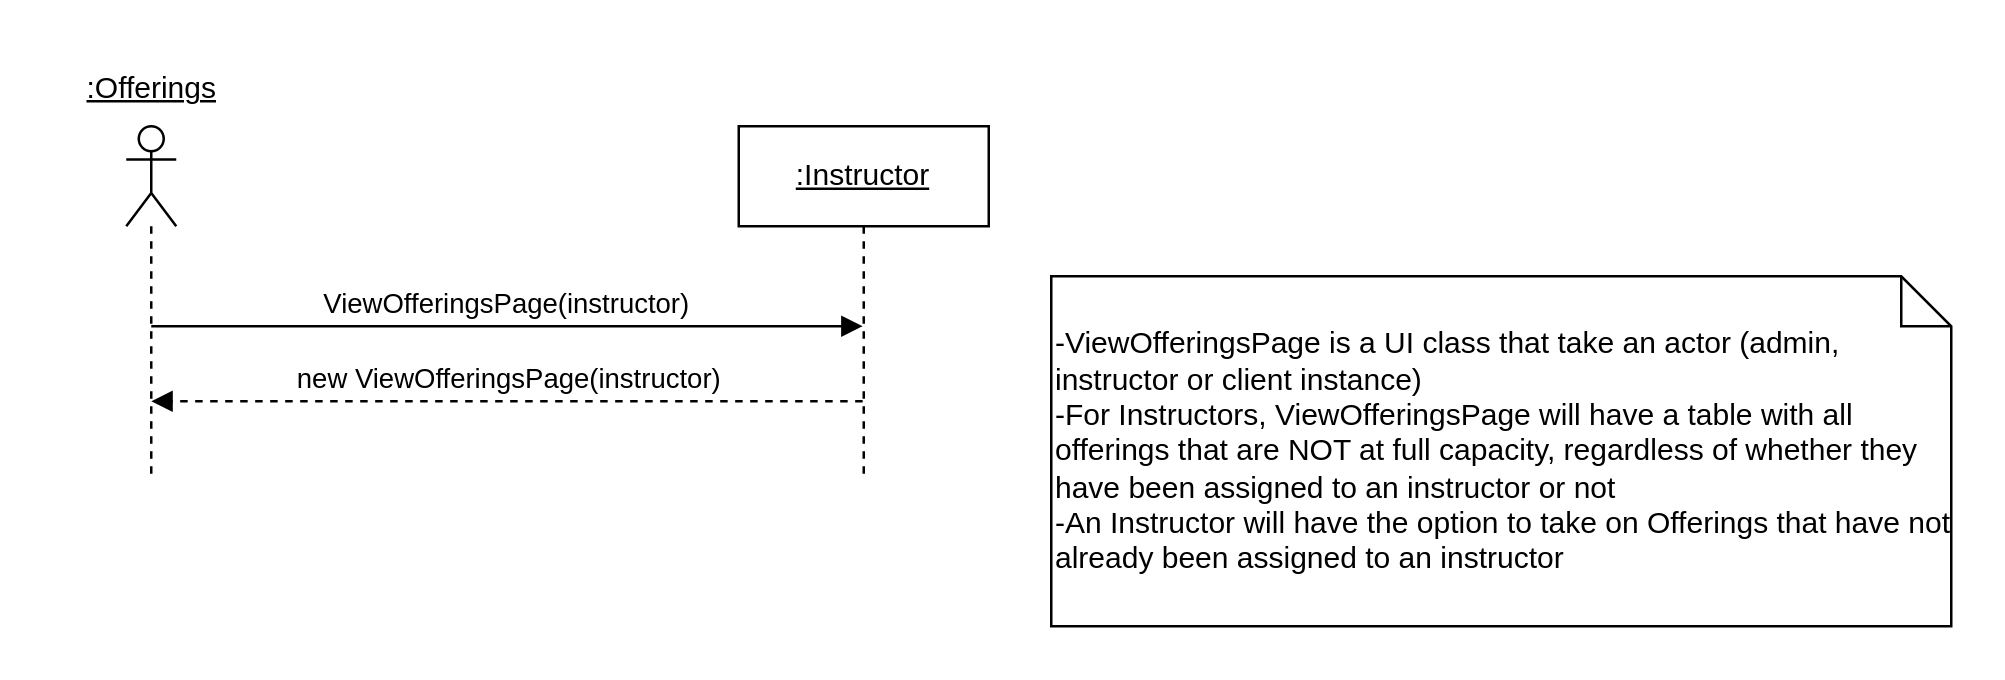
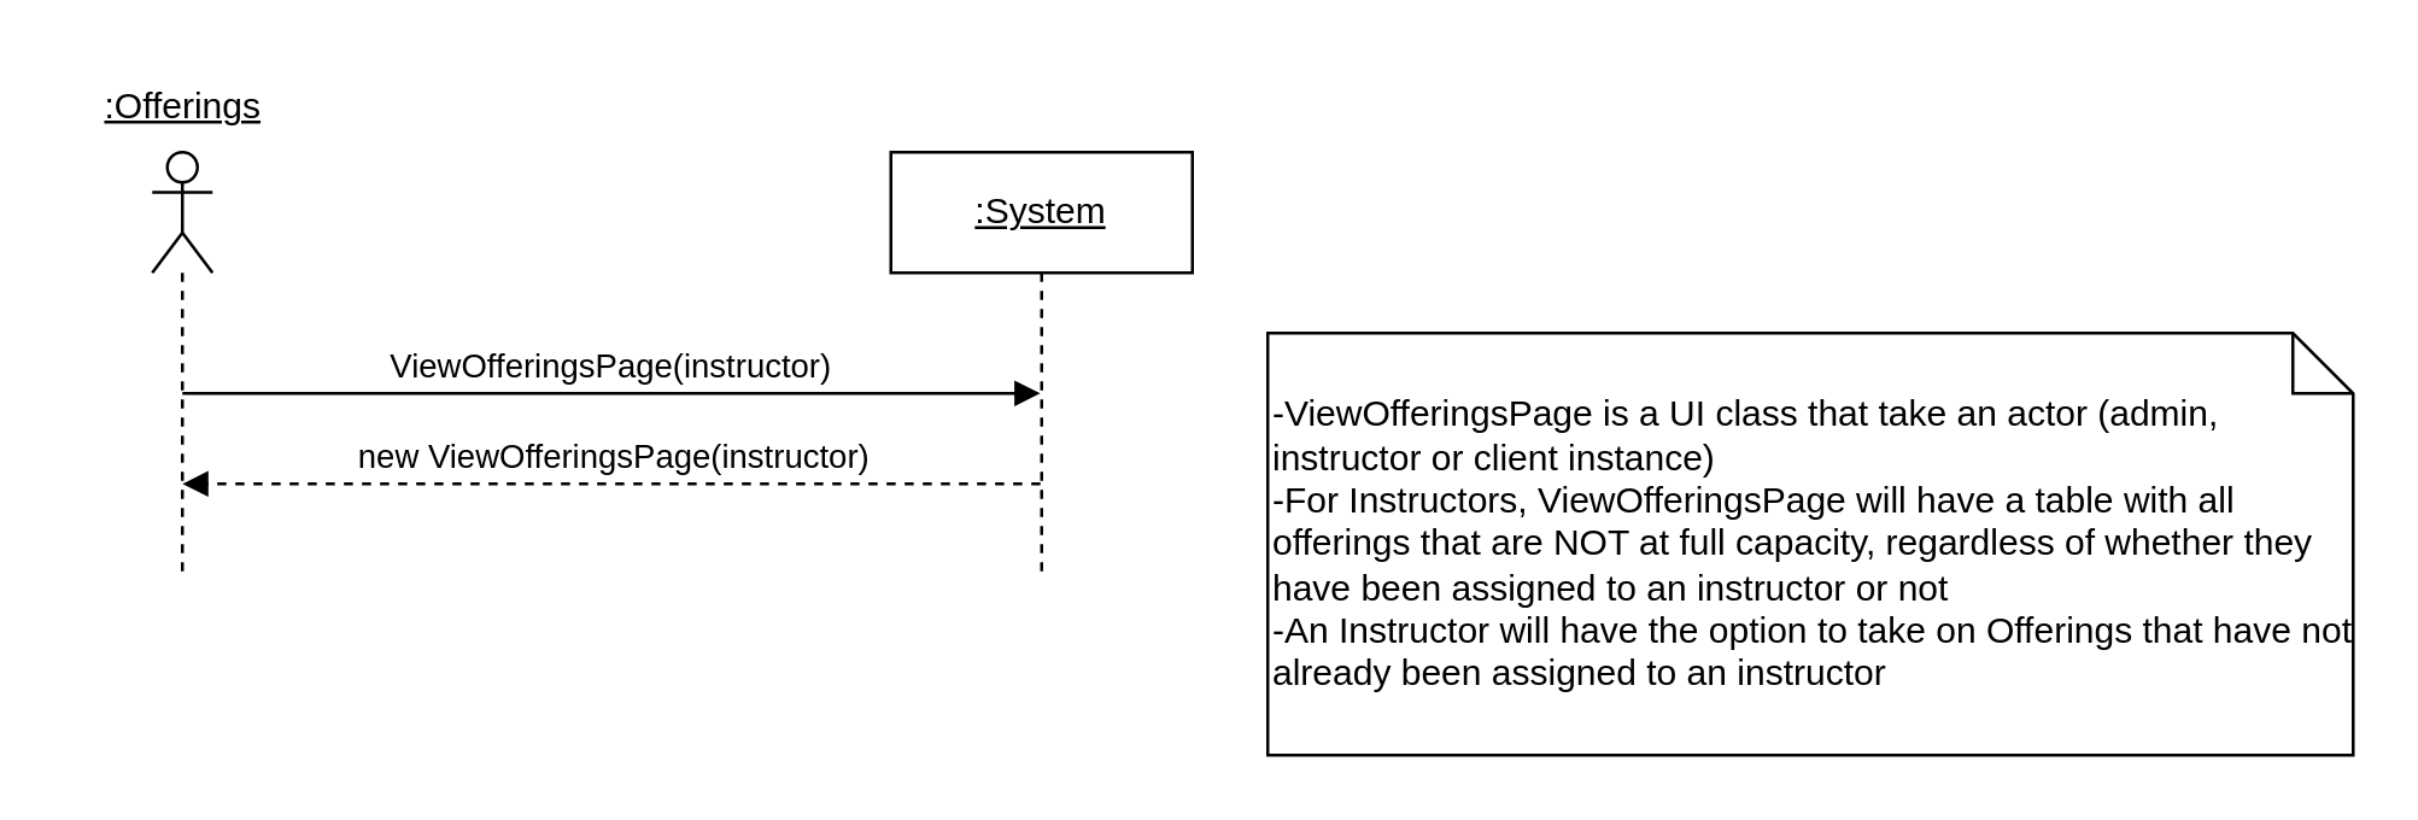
- <mxCell id="4" value="&lt;u&gt;:Instructor&lt;/u&gt;" style="shape=umlLifeline;perimeter=lifelinePerimeter;whiteSpace=wrap;html=1;container=1;dropTarget=0;collapsible=0;recursiveResize=0;outlineConnect=0;portConstraint=eastwest;newEdgeStyle={&quot;curved&quot;:0,&quot;rounded&quot;:0};" parent="1" vertex="1"><mxGeometry x="295" y="50" width="100" height="140" as="geometry" /></mxCell>
+ <mxCell id="4" value="&lt;u&gt;:System&lt;/u&gt;" style="shape=umlLifeline;perimeter=lifelinePerimeter;whiteSpace=wrap;html=1;container=1;dropTarget=0;collapsible=0;recursiveResize=0;outlineConnect=0;portConstraint=eastwest;newEdgeStyle={&quot;curved&quot;:0,&quot;rounded&quot;:0};" parent="1" vertex="1"><mxGeometry x="295" y="50" width="100" height="140" as="geometry" /></mxCell>
